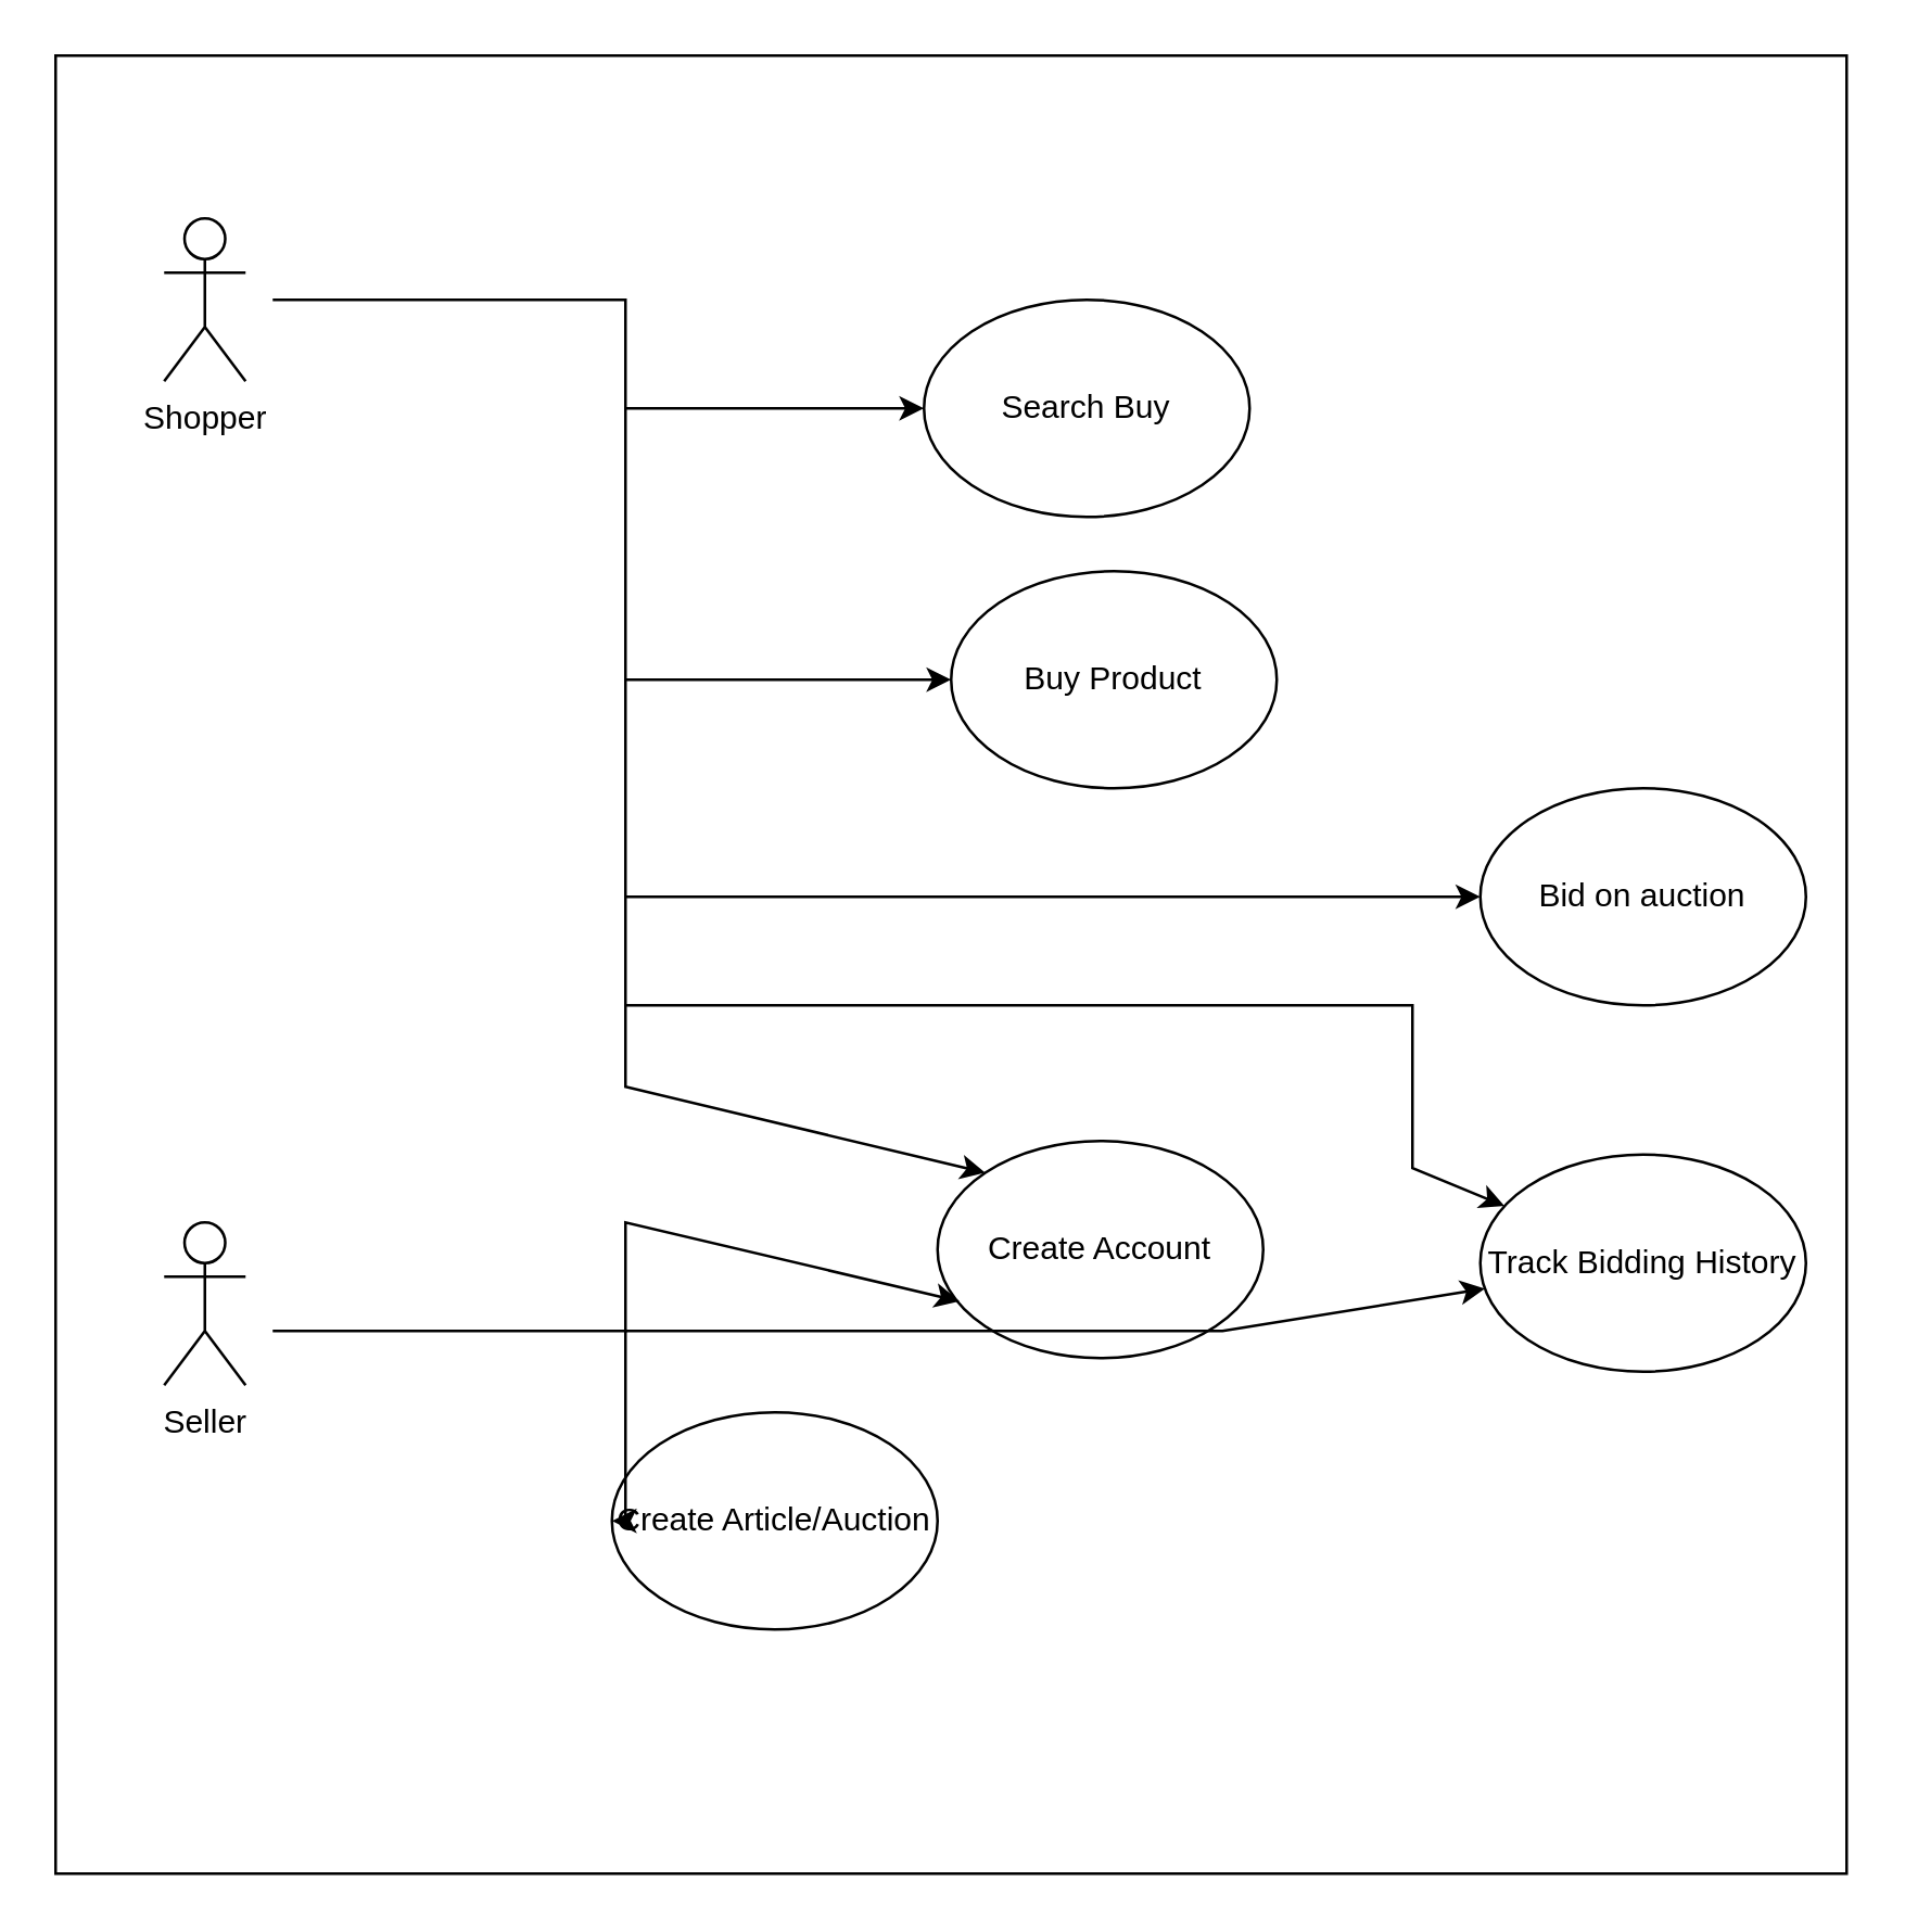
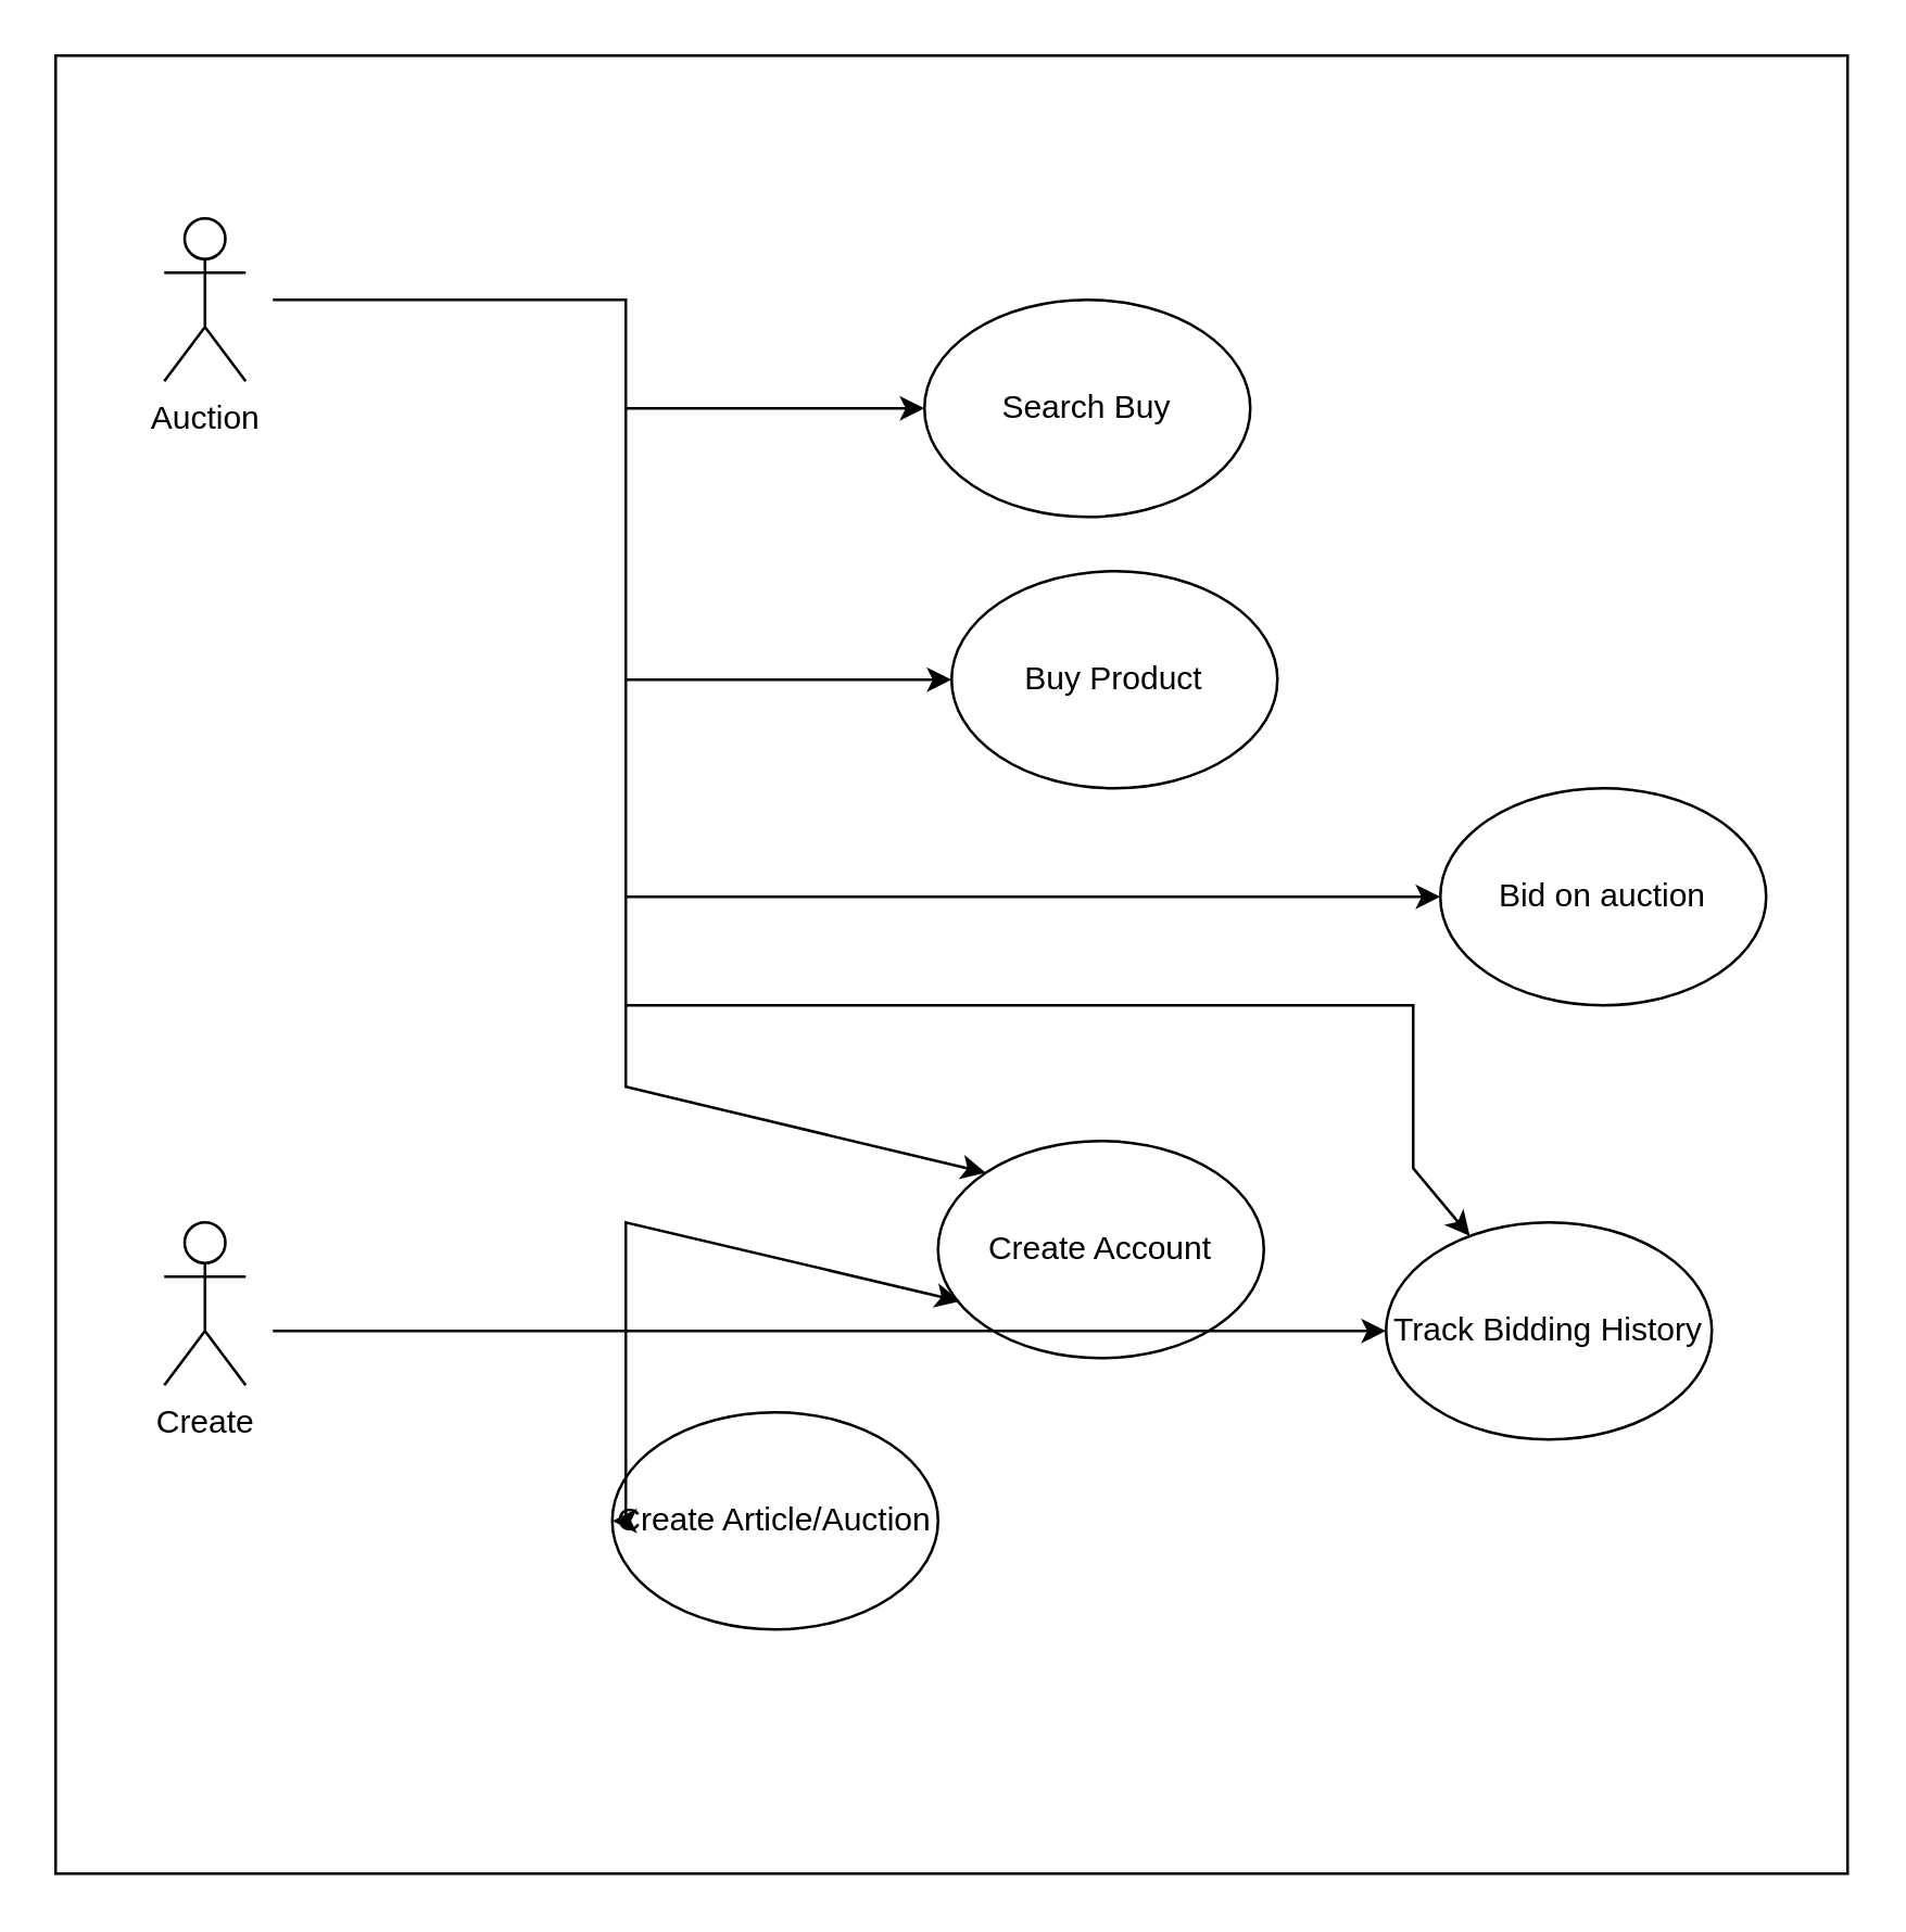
- <mxCell id="2" value="Shopper" style="shape=umlActor;verticalLabelPosition=bottom;verticalAlign=top;html=1;outlineConnect=0;" parent="1" vertex="1"><mxGeometry x="60" y="80" width="30" height="60" as="geometry" /></mxCell>
+ <mxCell id="2" value="Auction" style="shape=umlActor;verticalLabelPosition=bottom;verticalAlign=top;html=1;outlineConnect=0;" parent="1" vertex="1"><mxGeometry x="60" y="80" width="30" height="60" as="geometry" /></mxCell>
- <mxCell id="11" value="Bid on auction" style="ellipse;whiteSpace=wrap;html=1;" parent="1" vertex="1"><mxGeometry x="545" y="290" width="120" height="80" as="geometry" /></mxCell>
+ <mxCell id="11" value="Bid on auction" style="ellipse;whiteSpace=wrap;html=1;" parent="1" vertex="1"><mxGeometry x="530" y="290" width="120" height="80" as="geometry" /></mxCell>
- <mxCell id="13" value="Track Bidding History" style="ellipse;whiteSpace=wrap;html=1;" parent="1" vertex="1"><mxGeometry x="545" y="425" width="120" height="80" as="geometry" /></mxCell>
+ <mxCell id="13" value="Track Bidding History" style="ellipse;whiteSpace=wrap;html=1;" parent="1" vertex="1"><mxGeometry x="510" y="450" width="120" height="80" as="geometry" /></mxCell>
- <mxCell id="3" value="Seller" style="shape=umlActor;verticalLabelPosition=bottom;verticalAlign=top;html=1;outlineConnect=0;" parent="1" vertex="1"><mxGeometry x="60" y="450" width="30" height="60" as="geometry" /></mxCell>
+ <mxCell id="3" value="Create" style="shape=umlActor;verticalLabelPosition=bottom;verticalAlign=top;html=1;outlineConnect=0;" parent="1" vertex="1"><mxGeometry x="60" y="450" width="30" height="60" as="geometry" /></mxCell>
